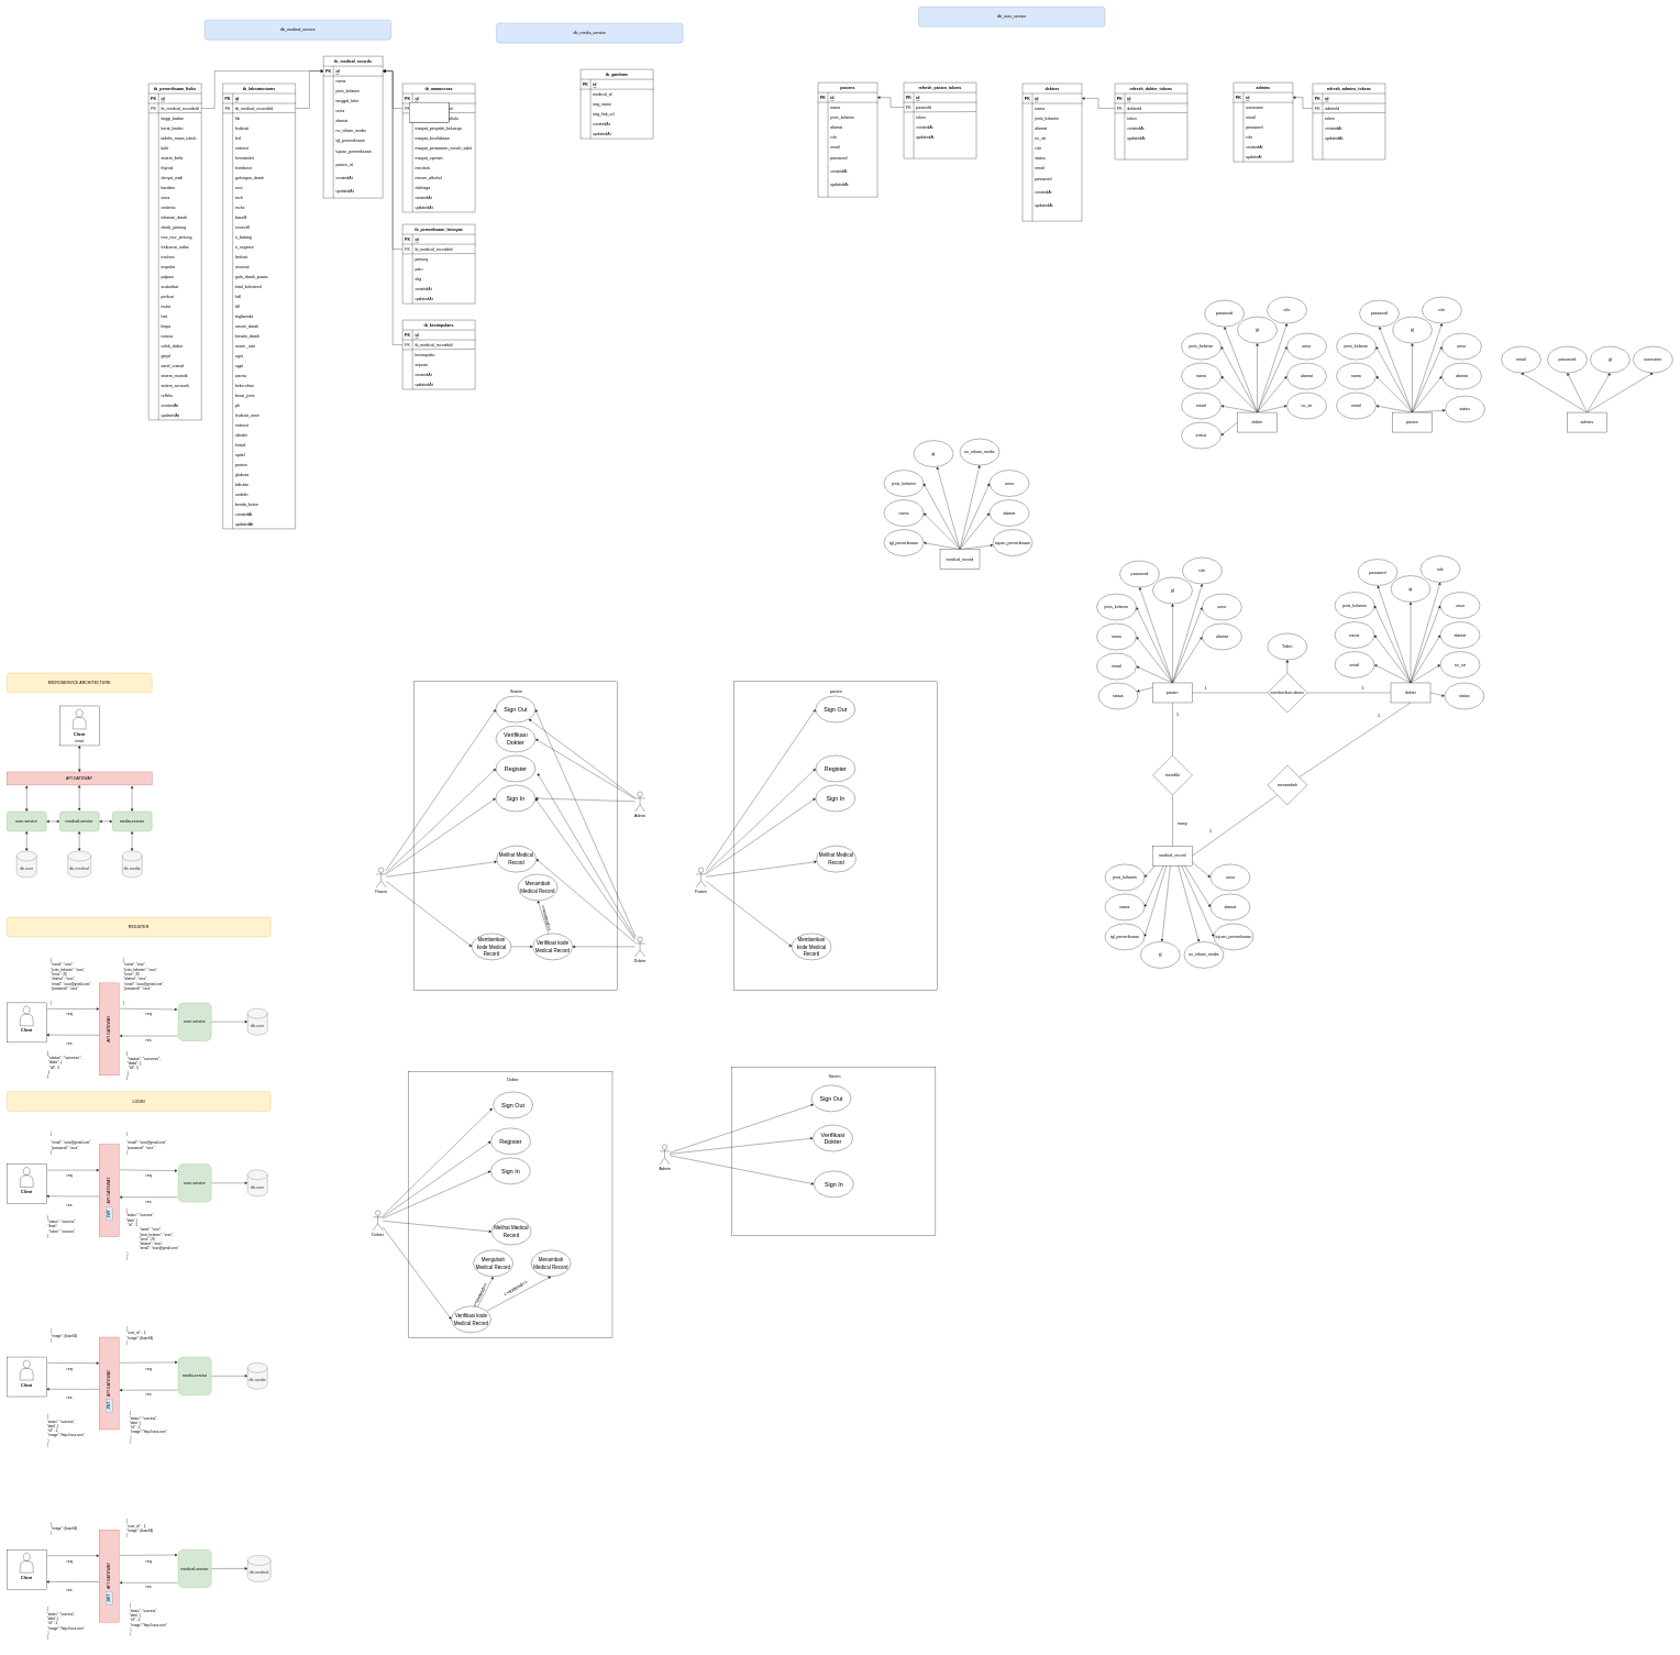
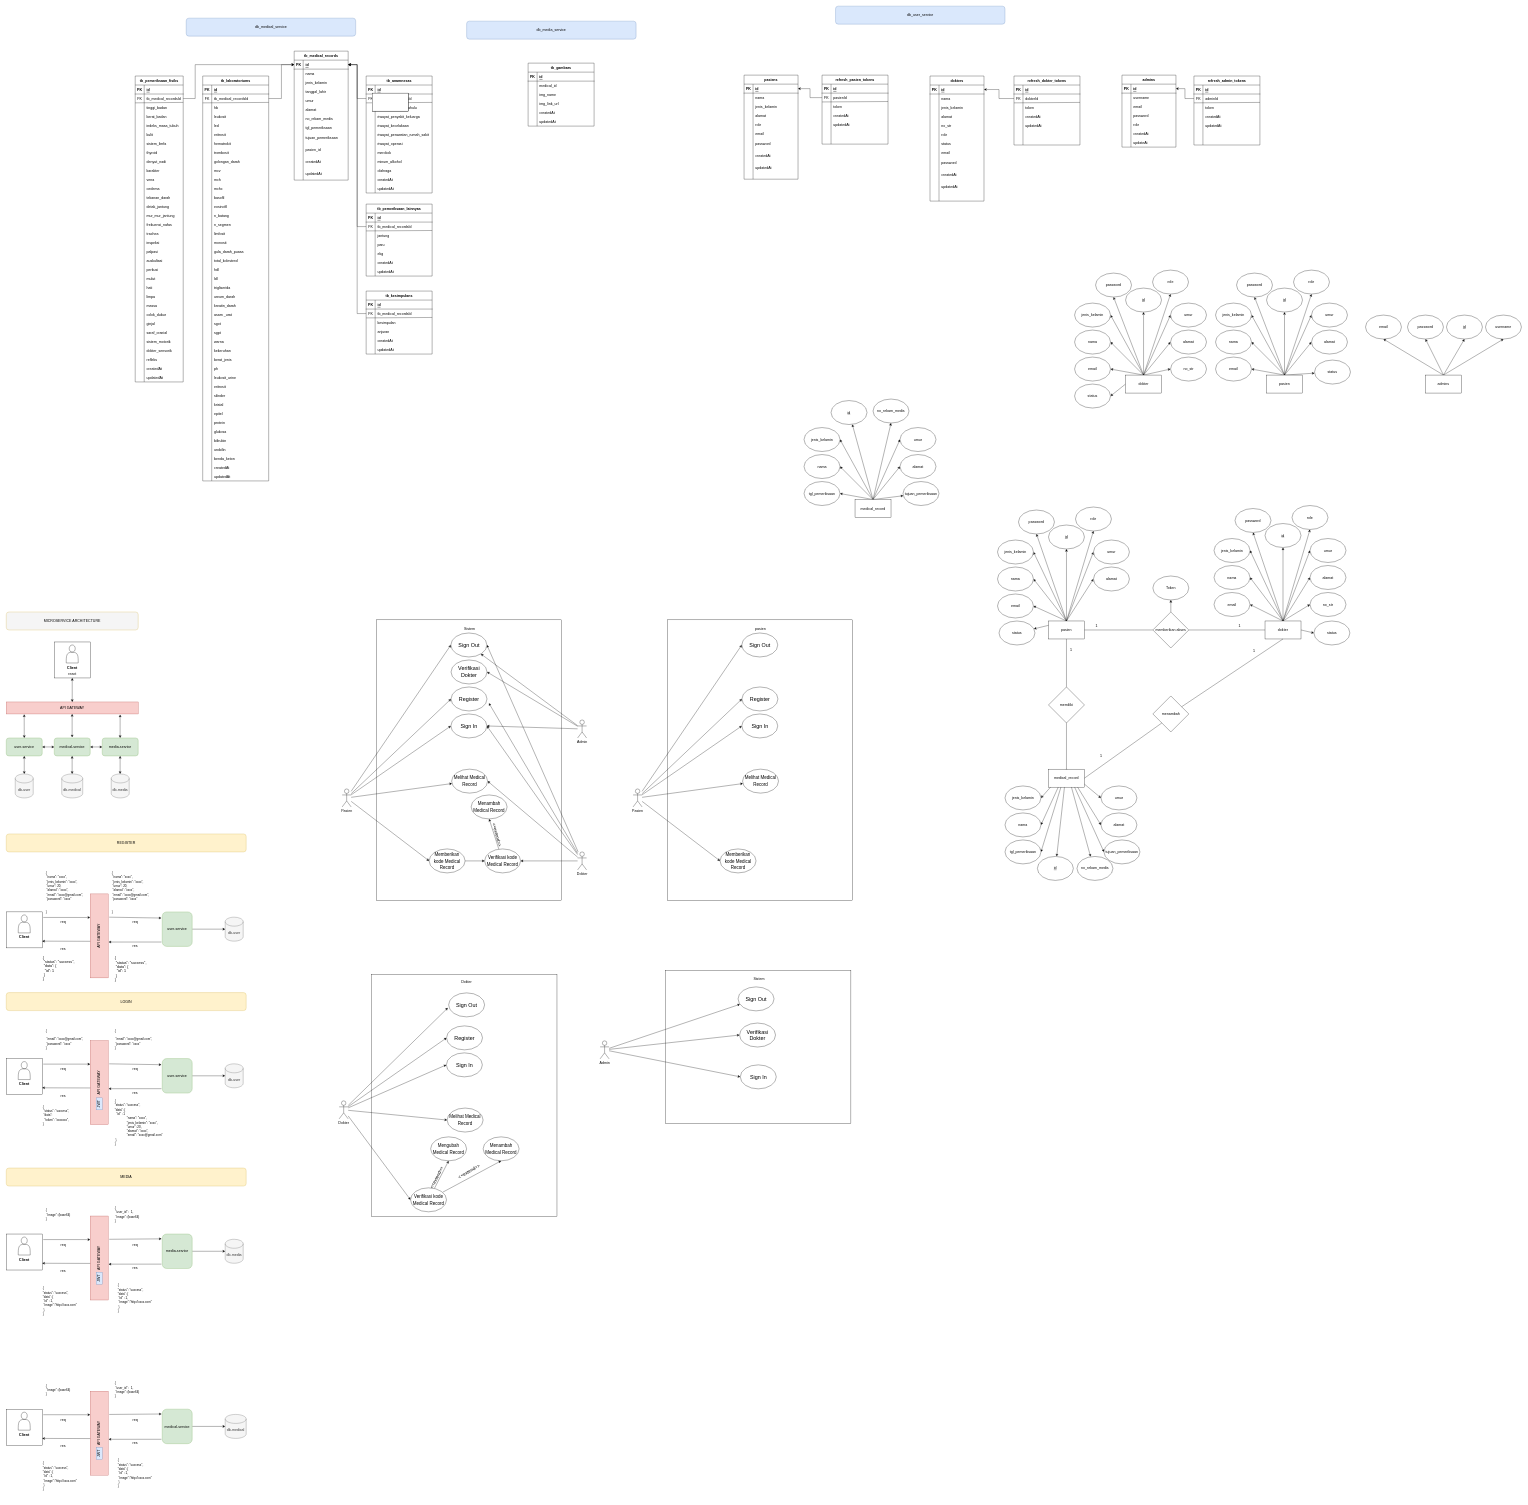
- <mxCell id="863" value="db_media_service" style="rounded=1;whiteSpace=wrap;html=1;fillColor=#dae8fc;strokeColor=#6c8ebf;" vertex="1" parent="1"><mxGeometry x="1505" y="70" width="565" height="60" as="geometry" /></mxCell>
+ <mxCell id="863" value="db_media_service" style="rounded=1;whiteSpace=wrap;html=1;fillColor=#dae8fc;strokeColor=#6c8ebf;" vertex="1" parent="1"><mxGeometry x="1555" y="70" width="565" height="60" as="geometry" /></mxCell>
- <mxCell id="829" value="refresh_admins_tokens" style="shape=table;startSize=30;container=1;collapsible=1;childLayout=tableLayout;fixedRows=1;rowLines=0;fontStyle=1;align=center;resizeLast=1;" vertex="1" parent="1"><mxGeometry x="3980" y="253" width="220" height="230" as="geometry" /></mxCell>
+ <mxCell id="829" value="refresh_admin_tokens" style="shape=table;startSize=30;container=1;collapsible=1;childLayout=tableLayout;fixedRows=1;rowLines=0;fontStyle=1;align=center;resizeLast=1;" vertex="1" parent="1"><mxGeometry x="3980" y="253" width="220" height="230" as="geometry" /></mxCell>
- <mxCell id="168" value="sistem_sensorik" style="shape=partialRectangle;connectable=0;fillColor=none;top=0;left=0;bottom=0;right=0;align=left;spacingLeft=6;overflow=hidden;" vertex="1" parent="166"><mxGeometry x="30" width="130" height="30" as="geometry"><mxRectangle width="130" height="30" as="alternateBounds" /></mxGeometry></mxCell>
+ <mxCell id="168" value="dokter_sensorik" style="shape=partialRectangle;connectable=0;fillColor=none;top=0;left=0;bottom=0;right=0;align=left;spacingLeft=6;overflow=hidden;" vertex="1" parent="166"><mxGeometry x="30" width="130" height="30" as="geometry"><mxRectangle width="130" height="30" as="alternateBounds" /></mxGeometry></mxCell>
- <mxCell id="701" value="MICROSERVICE ARCHITECTURE" style="rounded=1;whiteSpace=wrap;html=1;fillColor=#fff2cc;strokeColor=#d6b656;" vertex="1" parent="1"><mxGeometry x="20" y="2040" width="440" height="60" as="geometry" /></mxCell>
+ <mxCell id="701" value="MICROSERVICE ARCHITECTURE" style="rounded=1;whiteSpace=wrap;html=1;fillColor=#f5f5f5;strokeColor=#d6b656;" vertex="1" parent="1"><mxGeometry x="20" y="2040" width="440" height="60" as="geometry" /></mxCell>
- <mxCell id="599" value="many" style="text;html=1;align=center;verticalAlign=middle;resizable=0;points=[];autosize=1;strokeColor=none;fillColor=none;" vertex="1" parent="1"><mxGeometry x="3560" y="2480" width="50" height="30" as="geometry" /></mxCell>
+ <mxCell id="756" value="MEDIA" style="rounded=1;whiteSpace=wrap;html=1;fillColor=#fff2cc;strokeColor=#d6b656;" vertex="1" parent="1"><mxGeometry x="20" y="3894" width="800" height="60" as="geometry" /></mxCell>
